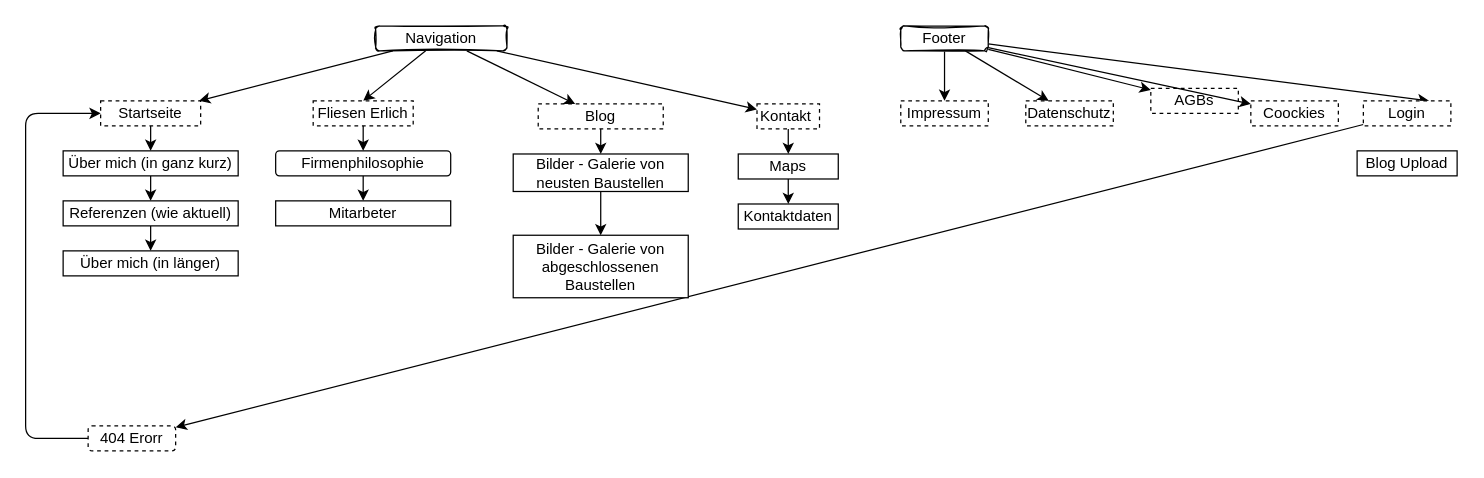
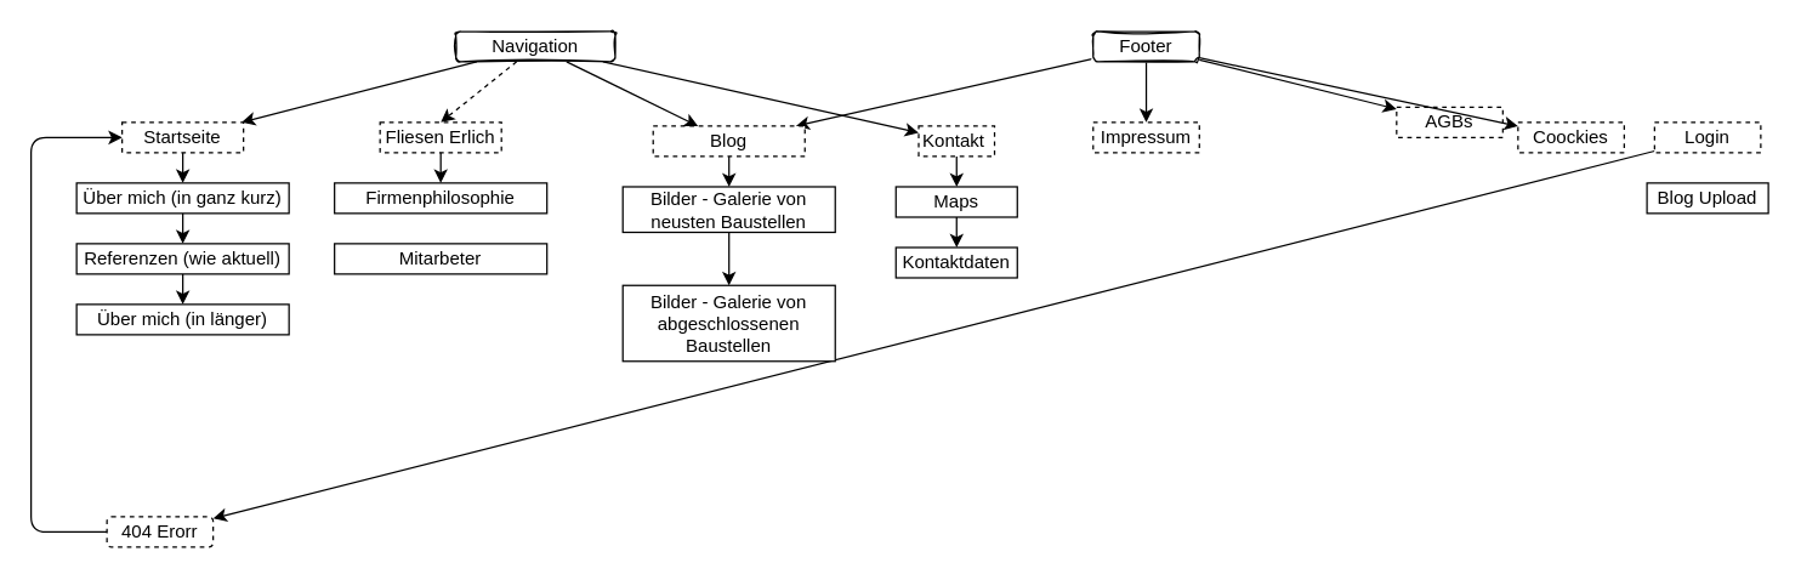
- <mxCell id="30" style="edgeStyle=none;html=1;entryX=0.75;entryY=0;entryDx=0;entryDy=0;" edge="1" parent="1" source="31" target="36"><mxGeometry relative="1" as="geometry" /></mxCell>
+ <mxCell id="30" style="edgeStyle=none;html=1;" edge="1" parent="1" source="31" target="33"><mxGeometry relative="1" as="geometry" /></mxCell>
- <mxCell id="24" style="edgeStyle=none;html=1;entryX=0.5;entryY=0;entryDx=0;entryDy=0;" edge="1" parent="1" source="25" target="43"><mxGeometry relative="1" as="geometry" /></mxCell>
+ <mxCell id="24" style="edgeStyle=none;html=1;entryX=0.5;entryY=0;entryDx=0;entryDy=0;dashed=1;" edge="1" parent="1" source="25" target="43"><mxGeometry relative="1" as="geometry" /></mxCell>
- <mxCell id="27" style="edgeStyle=none;html=1;" edge="1" parent="1" source="31" target="18"><mxGeometry relative="1" as="geometry" /></mxCell>
- <mxCell id="18" value="Datenschutz" style="rounded=0;whiteSpace=wrap;html=1;dashed=1;" vertex="1" parent="1"><mxGeometry x="820" y="80" width="70" height="20" as="geometry" /></mxCell>
- <mxCell id="10" value="Firmenphilosophie" style="whiteSpace=wrap;html=1;rounded=1;" vertex="1" parent="1"><mxGeometry x="220" y="120" width="140" height="20" as="geometry" /></mxCell>
+ <mxCell id="10" value="Firmenphilosophie" style="rounded=0;whiteSpace=wrap;html=1;" vertex="1" parent="1"><mxGeometry x="220" y="120" width="140" height="20" as="geometry" /></mxCell>
- <mxCell id="9" style="edgeStyle=none;html=1;" edge="1" parent="1" source="10" target="41"><mxGeometry relative="1" as="geometry" /></mxCell>
